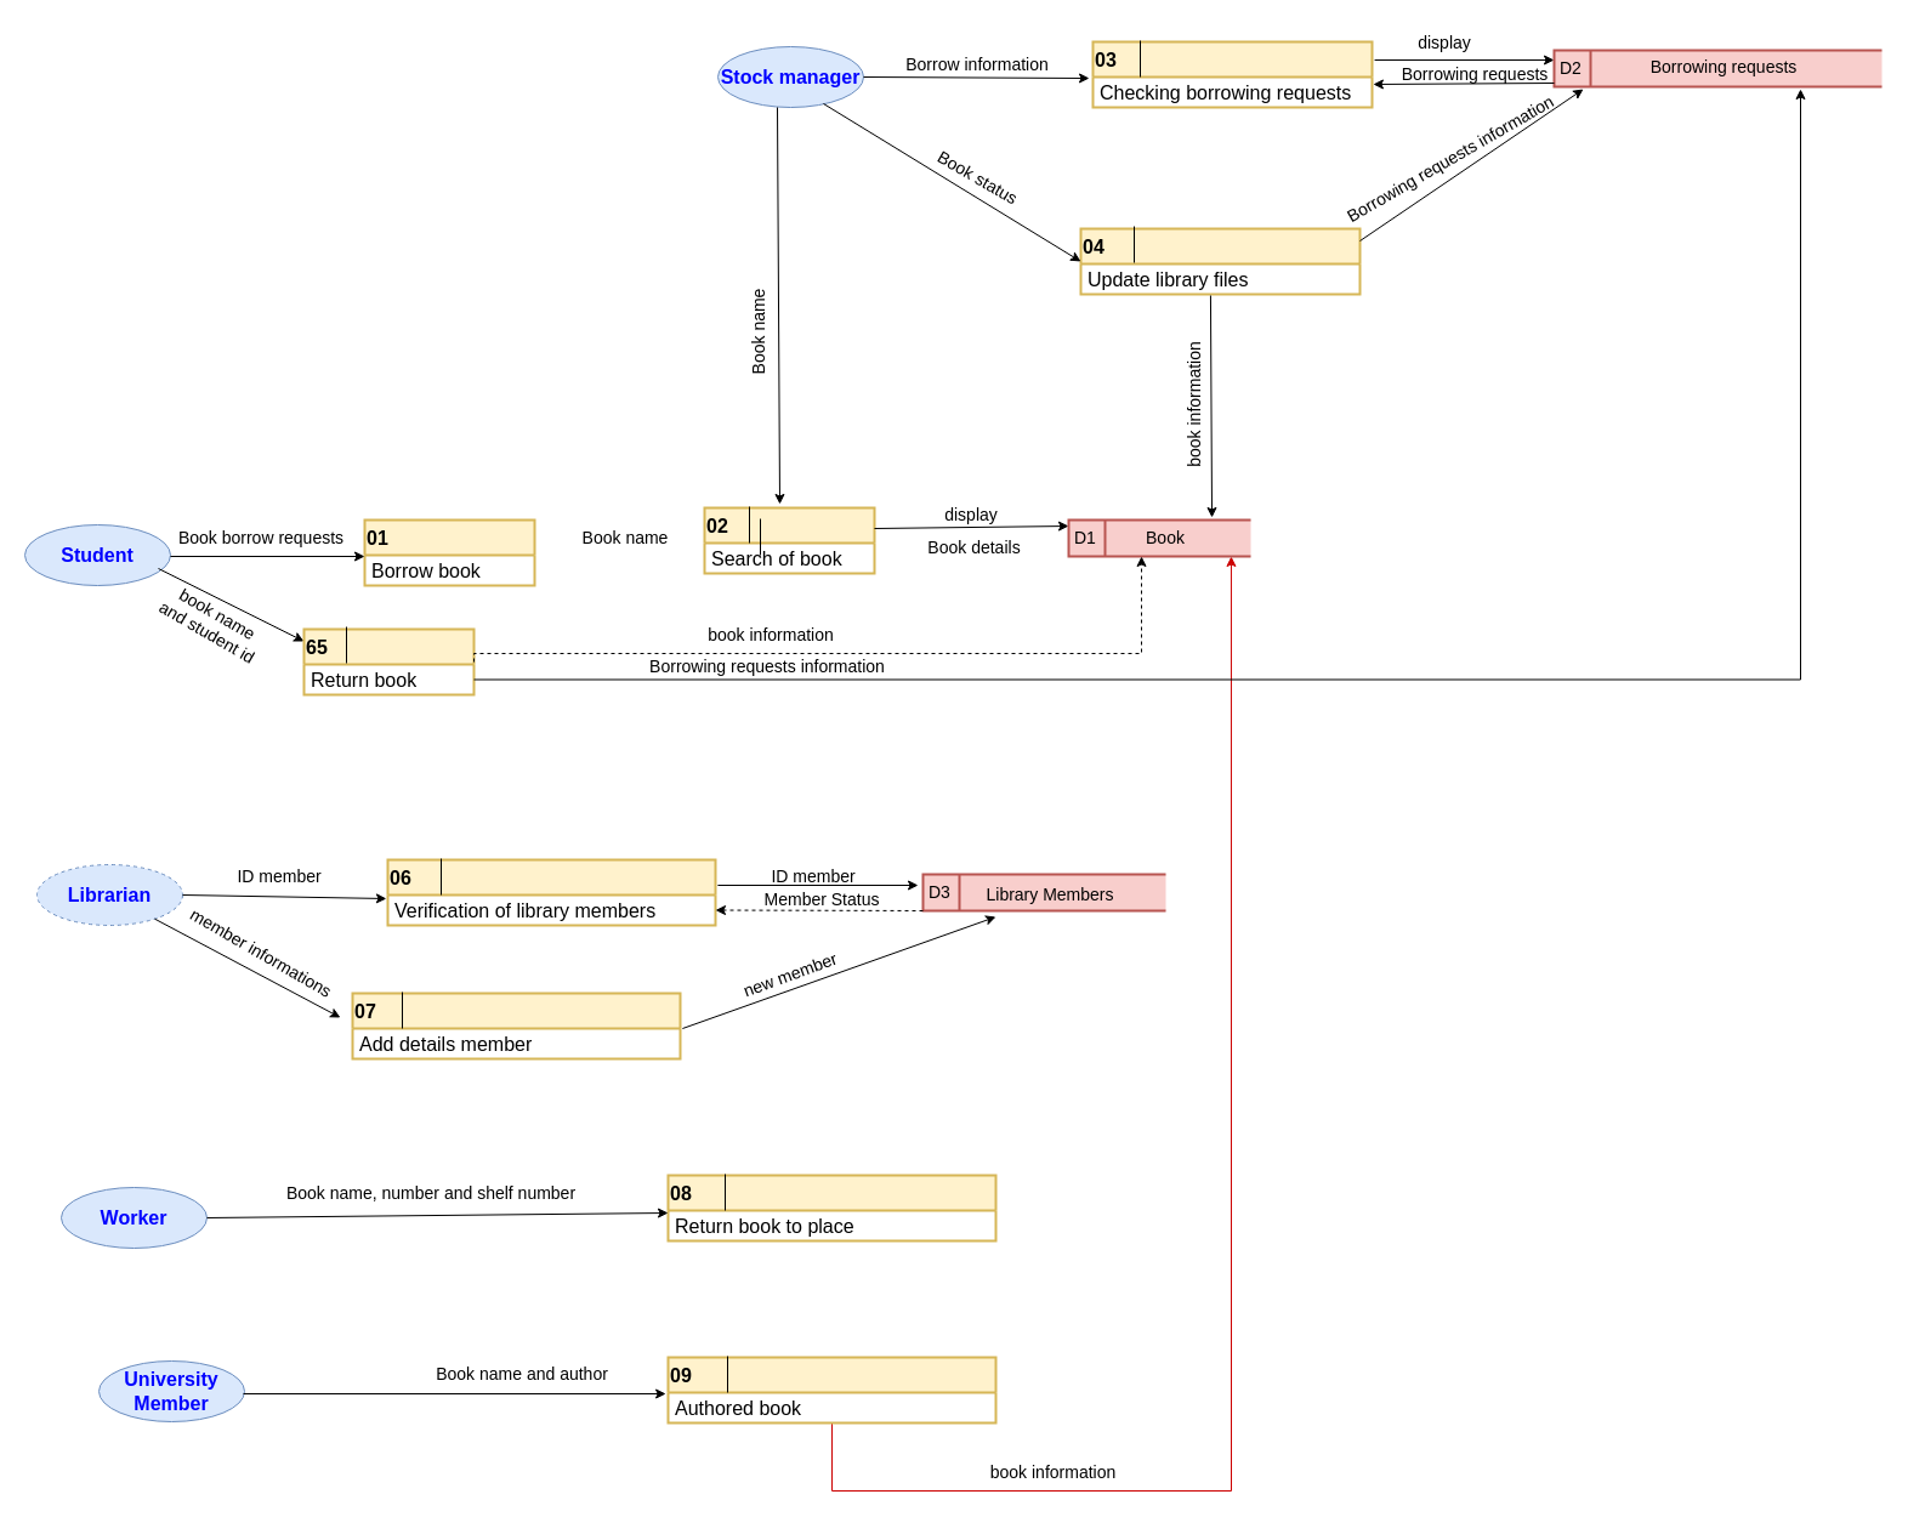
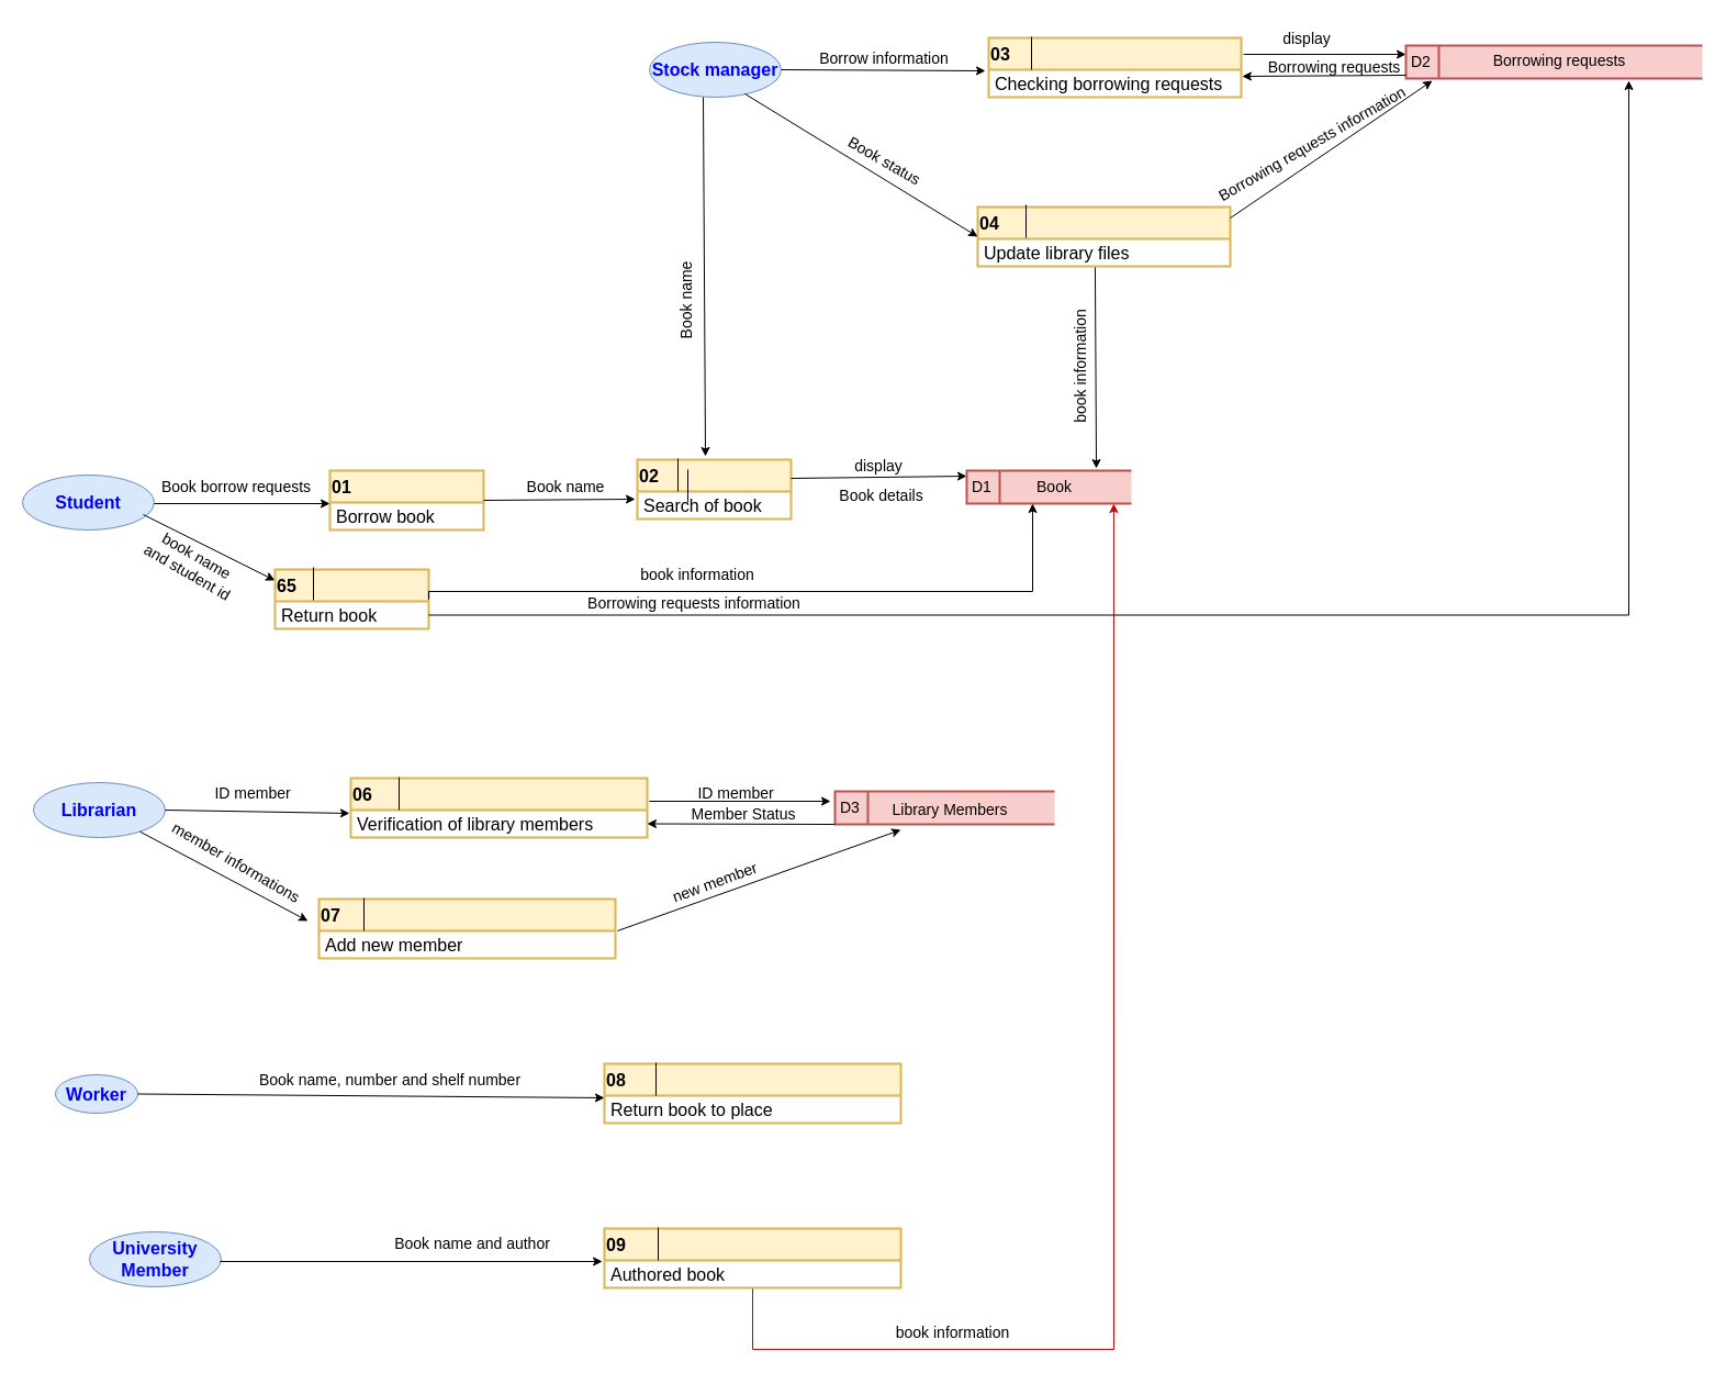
+ <mxCell id="17" value="" style="endArrow=classic;html=1;rounded=0;fontSize=14;fontColor=#000000;entryX=-0.014;entryY=0.28;entryDx=0;entryDy=0;exitX=1;exitY=0.5;exitDx=0;exitDy=0;entryPerimeter=0;" edge="1" parent="1" source="8" target="16"><mxGeometry width="50" height="50" relative="1" as="geometry"><mxPoint x="440" y="468" as="sourcePoint" /><mxPoint x="490" y="418" as="targetPoint" /></mxGeometry></mxCell>
- <mxCell id="46" value="" style="endArrow=classic;html=1;rounded=0;fontSize=14;fontColor=#000000;entryX=0.167;entryY=1;entryDx=0;entryDy=0;entryPerimeter=0;exitX=1;exitY=0.5;exitDx=0;exitDy=0;edgeStyle=orthogonalEdgeStyle;dashed=1;" edge="1" parent="1" source="13" target="23"><mxGeometry width="50" height="50" relative="1" as="geometry"><mxPoint x="400" y="578" as="sourcePoint" /><mxPoint x="940" y="468" as="targetPoint" /><Array as="points"><mxPoint x="390" y="538" /><mxPoint x="940" y="538" /></Array></mxGeometry></mxCell>
+ <mxCell id="46" value="" style="endArrow=classic;html=1;rounded=0;fontSize=14;fontColor=#000000;entryX=0.167;entryY=1;entryDx=0;entryDy=0;entryPerimeter=0;exitX=1;exitY=0.5;exitDx=0;exitDy=0;edgeStyle=orthogonalEdgeStyle;" edge="1" parent="1" source="13" target="23"><mxGeometry width="50" height="50" relative="1" as="geometry"><mxPoint x="400" y="578" as="sourcePoint" /><mxPoint x="940" y="468" as="targetPoint" /><Array as="points"><mxPoint x="390" y="538" /><mxPoint x="940" y="538" /></Array></mxGeometry></mxCell>
- <mxCell id="6" value="&lt;b&gt;&lt;font style=&quot;font-size: 16px;&quot; color=&quot;#0000FF&quot;&gt;Librarian&lt;/font&gt;&lt;/b&gt;" style="ellipse;whiteSpace=wrap;html=1;fillColor=#dae8fc;strokeColor=#6c8ebf;dashed=1;" vertex="1" parent="1"><mxGeometry x="30" y="712" width="120" height="50" as="geometry" /></mxCell>
+ <mxCell id="6" value="&lt;b&gt;&lt;font style=&quot;font-size: 16px;&quot; color=&quot;#0000FF&quot;&gt;Librarian&lt;/font&gt;&lt;/b&gt;" style="ellipse;whiteSpace=wrap;html=1;fillColor=#dae8fc;strokeColor=#6c8ebf;" vertex="1" parent="1"><mxGeometry x="30" y="712" width="120" height="50" as="geometry" /></mxCell>
- <mxCell id="58" value="" style="endArrow=classic;html=1;rounded=0;fontSize=14;fontColor=#000000;exitX=0;exitY=1;exitDx=0;exitDy=0;entryX=1;entryY=0.5;entryDx=0;entryDy=0;dashed=1;" edge="1" parent="1" source="54" target="51"><mxGeometry width="50" height="50" relative="1" as="geometry"><mxPoint x="630" y="818" as="sourcePoint" /><mxPoint x="680" y="768" as="targetPoint" /></mxGeometry></mxCell>
+ <mxCell id="58" value="" style="endArrow=classic;html=1;rounded=0;fontSize=14;fontColor=#000000;exitX=0;exitY=1;exitDx=0;exitDy=0;entryX=1;entryY=0.5;entryDx=0;entryDy=0;" edge="1" parent="1" source="54" target="51"><mxGeometry width="50" height="50" relative="1" as="geometry"><mxPoint x="630" y="818" as="sourcePoint" /><mxPoint x="680" y="768" as="targetPoint" /></mxGeometry></mxCell>
- <mxCell id="63" value="&lt;font color=&quot;#000000&quot;&gt;Add details member&lt;/font&gt;" style="text;html=1;strokeColor=none;fillColor=none;align=left;verticalAlign=middle;spacingLeft=4;spacingRight=4;overflow=hidden;rotatable=0;points=[[0,0.5],[1,0.5]];portConstraint=eastwest;fontSize=16;fontColor=#0000FF;" vertex="1" parent="62"><mxGeometry y="29" width="270" height="25" as="geometry" /></mxCell>
+ <mxCell id="63" value="&lt;font color=&quot;#000000&quot;&gt;Add new member&lt;/font&gt;" style="text;html=1;strokeColor=none;fillColor=none;align=left;verticalAlign=middle;spacingLeft=4;spacingRight=4;overflow=hidden;rotatable=0;points=[[0,0.5],[1,0.5]];portConstraint=eastwest;fontSize=16;fontColor=#0000FF;" vertex="1" parent="62"><mxGeometry y="29" width="270" height="25" as="geometry" /></mxCell>
- <mxCell id="7" value="&lt;b&gt;&lt;font style=&quot;font-size: 16px;&quot; color=&quot;#0000FF&quot;&gt;Worker&lt;br&gt;&lt;/font&gt;&lt;/b&gt;" style="ellipse;whiteSpace=wrap;html=1;fillColor=#dae8fc;strokeColor=#6c8ebf;" vertex="1" parent="1"><mxGeometry x="50" y="978" width="120" height="50" as="geometry" /></mxCell>
+ <mxCell id="7" value="&lt;b&gt;&lt;font style=&quot;font-size: 16px;&quot; color=&quot;#0000FF&quot;&gt;Worker&lt;br&gt;&lt;/font&gt;&lt;/b&gt;" style="ellipse;whiteSpace=wrap;html=1;fillColor=#dae8fc;strokeColor=#6c8ebf;" vertex="1" parent="1"><mxGeometry x="50" y="978" width="75" height="35" as="geometry" /></mxCell>
